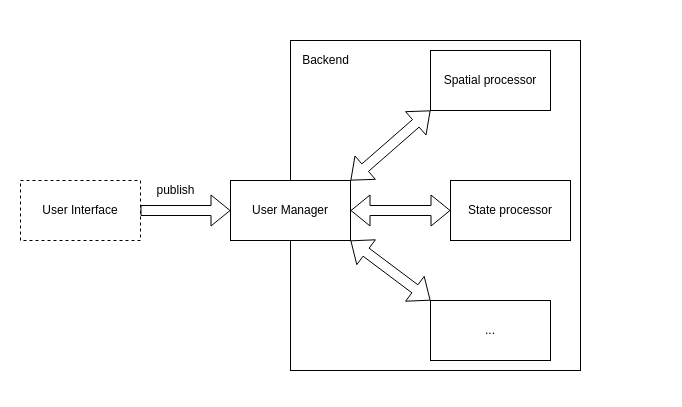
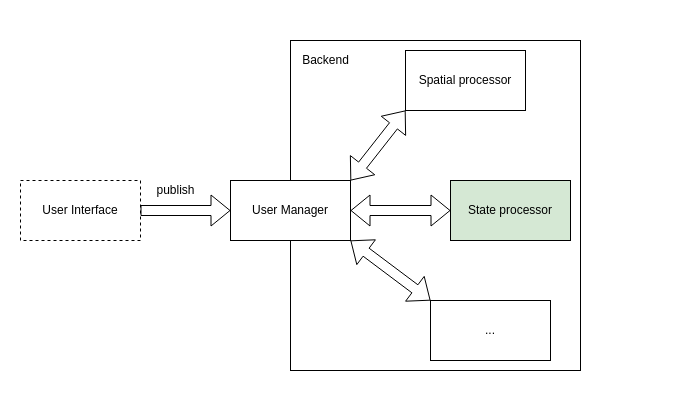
- <mxCell id="8" value="Spatial processor" style="rounded=0;whiteSpace=wrap;html=1;" vertex="1" parent="5"><mxGeometry x="140" y="30" width="120" height="60" as="geometry" /></mxCell>
+ <mxCell id="8" value="Spatial processor" style="rounded=0;whiteSpace=wrap;html=1;" vertex="1" parent="5"><mxGeometry x="115" y="30" width="120" height="60" as="geometry" /></mxCell>
- <mxCell id="9" value="State processor" style="rounded=0;whiteSpace=wrap;html=1;" vertex="1" parent="5"><mxGeometry x="160" y="160" width="120" height="60" as="geometry" /></mxCell>
+ <mxCell id="9" value="State processor" style="rounded=0;whiteSpace=wrap;html=1;fillColor=#d5e8d4;" vertex="1" parent="5"><mxGeometry x="160" y="160" width="120" height="60" as="geometry" /></mxCell>
